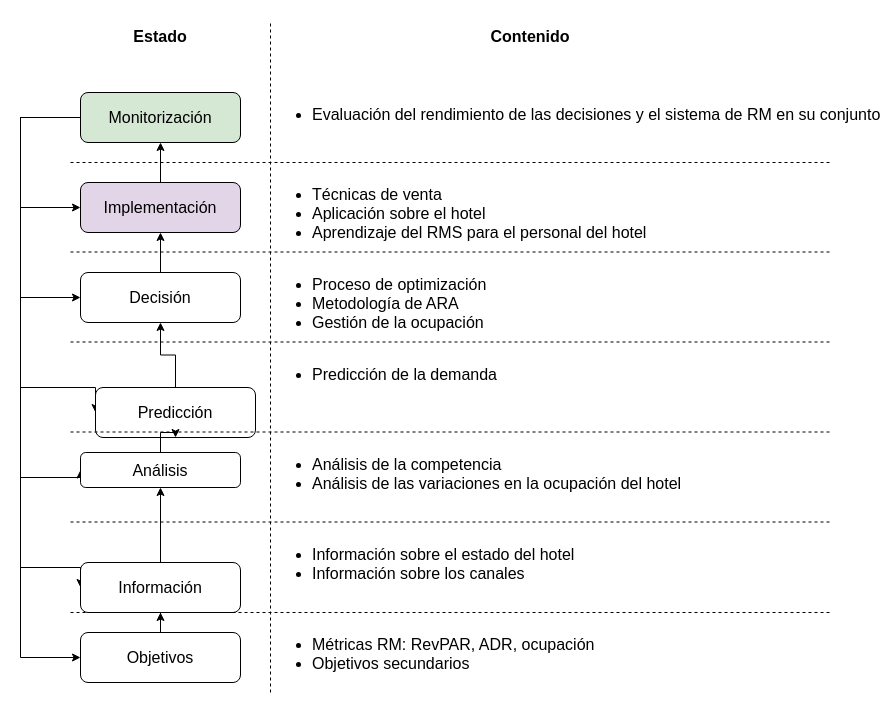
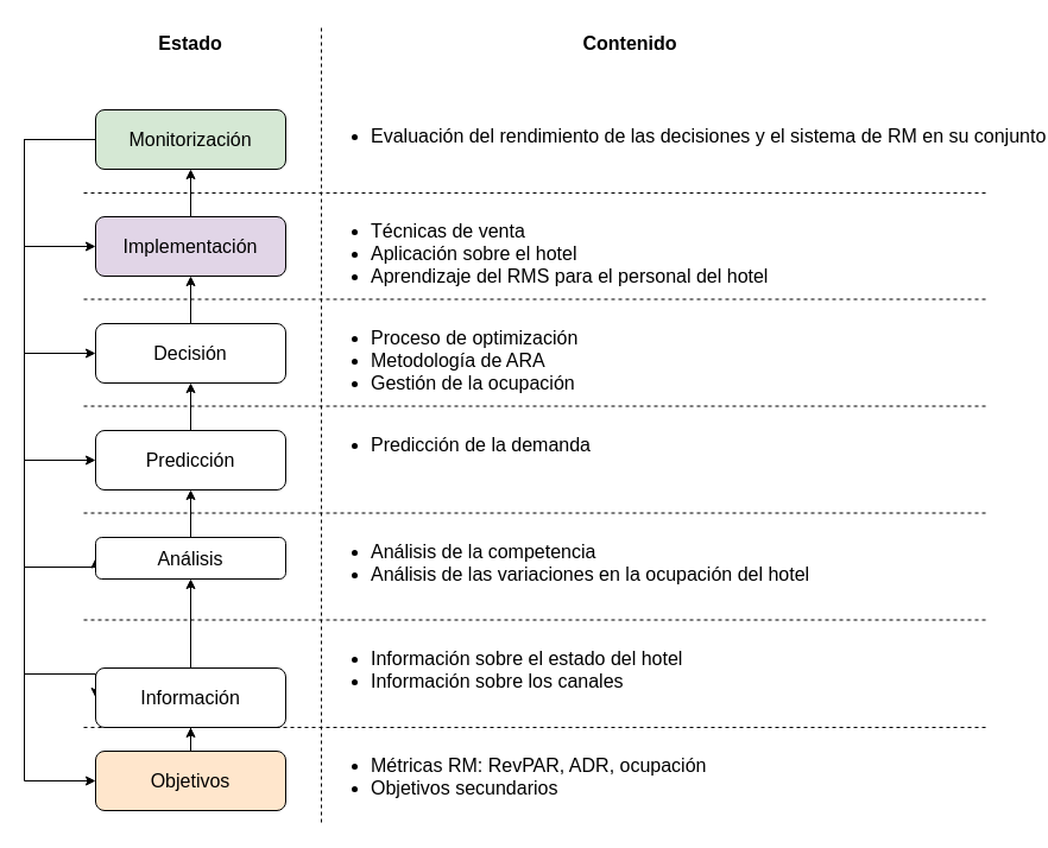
- <mxCell id="14" value="Predicción" style="rounded=1;whiteSpace=wrap;html=1;fontSize=16;" vertex="1" parent="1"><mxGeometry x="95" y="387" width="160" height="50" as="geometry" /></mxCell>
+ <mxCell id="14" value="Predicción" style="rounded=1;whiteSpace=wrap;html=1;fontSize=16;" vertex="1" parent="1"><mxGeometry x="80" y="362" width="160" height="50" as="geometry" /></mxCell>
- <mxCell id="20" value="Objetivos" style="rounded=1;whiteSpace=wrap;html=1;fontSize=16;" vertex="1" parent="1"><mxGeometry x="80" y="632" width="160" height="50" as="geometry" /></mxCell>
+ <mxCell id="20" value="Objetivos" style="rounded=1;whiteSpace=wrap;html=1;fontSize=16;fillColor=#ffe6cc;" vertex="1" parent="1"><mxGeometry x="80" y="632" width="160" height="50" as="geometry" /></mxCell>
